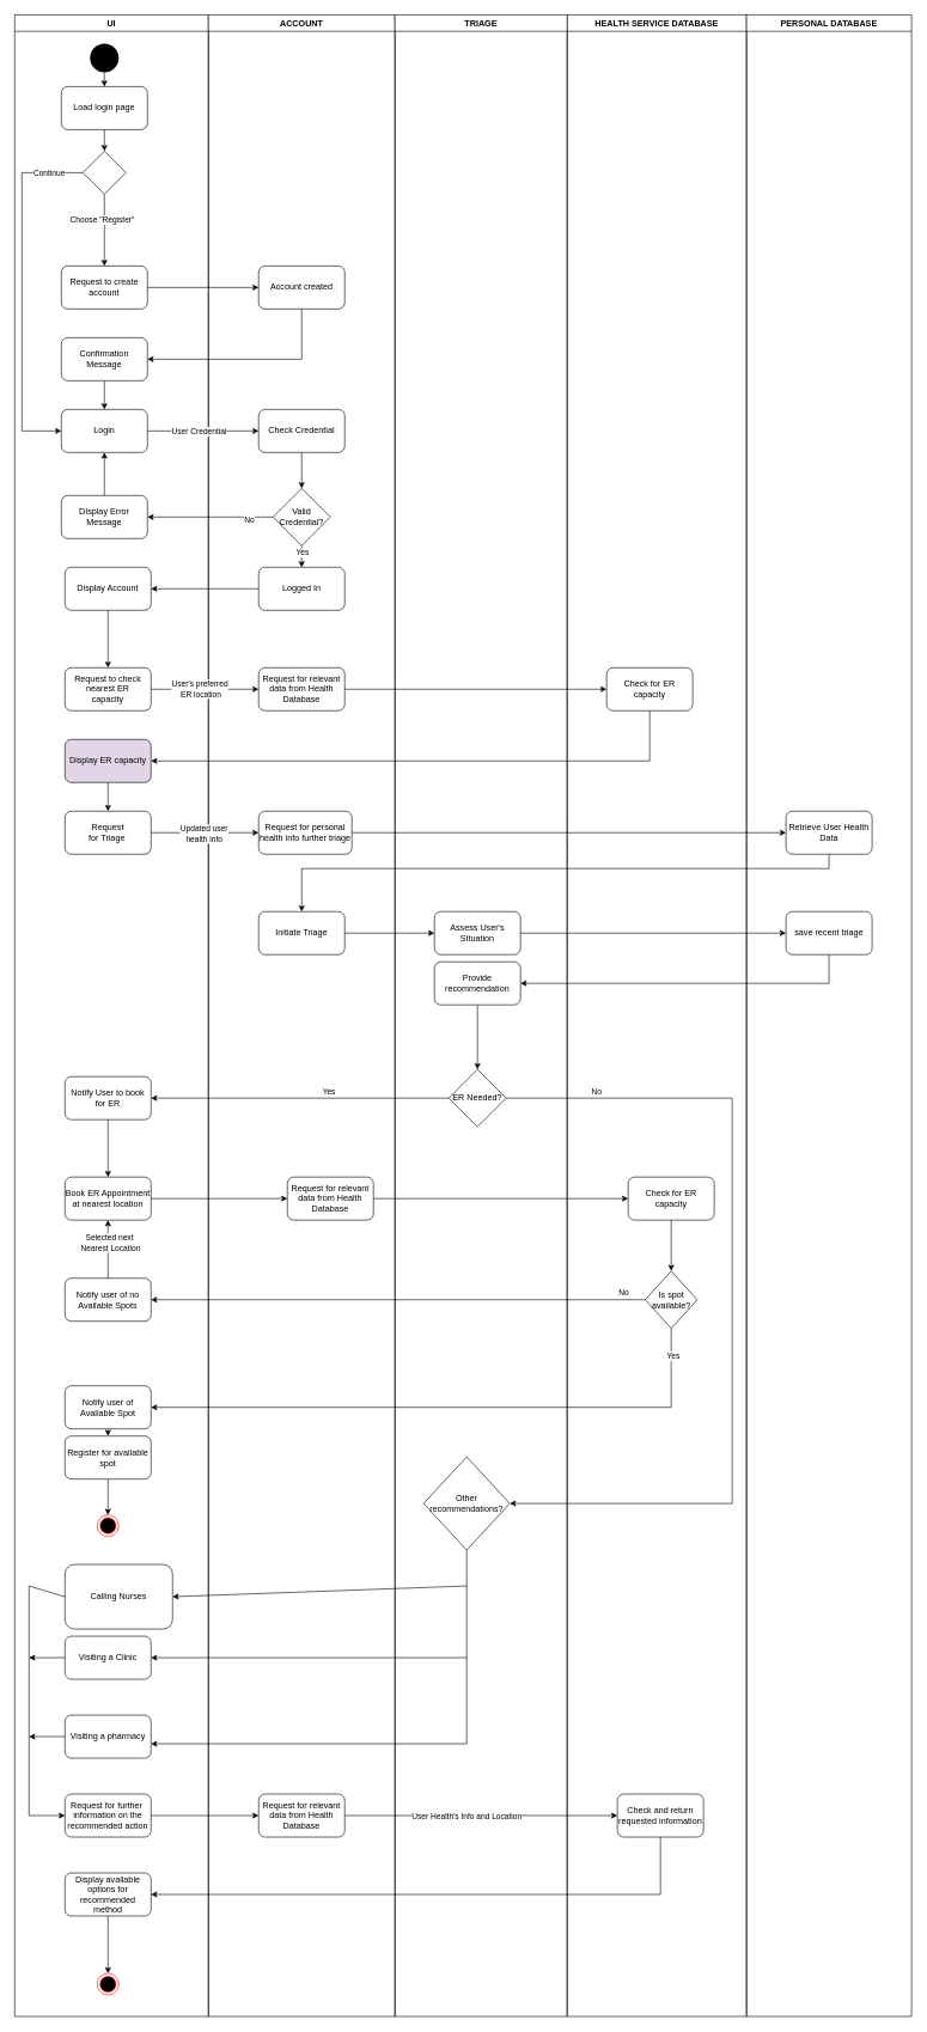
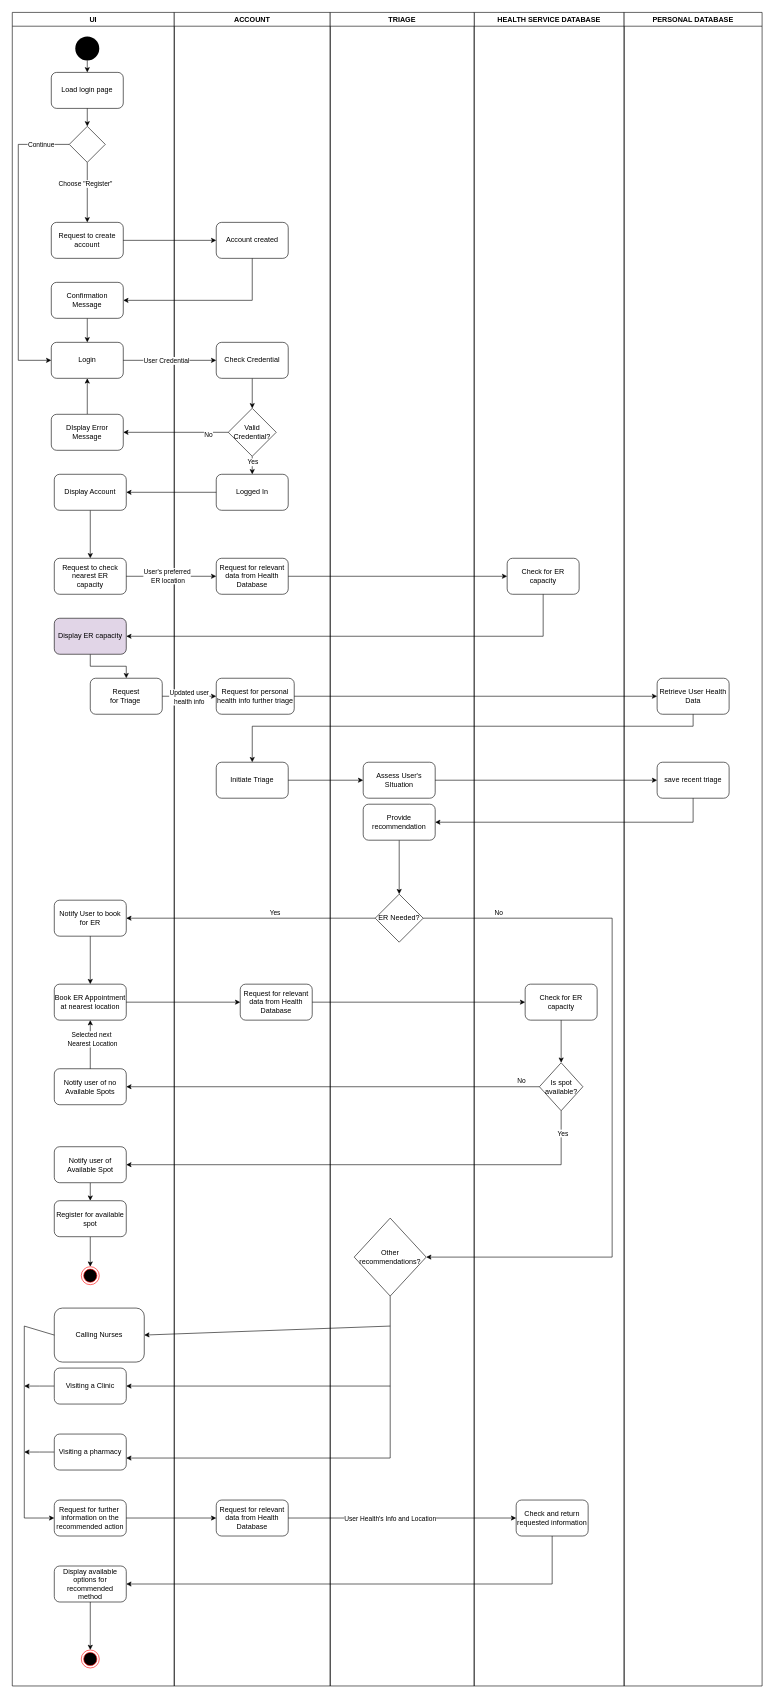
- <mxCell id="15" value="Request&lt;br&gt;for Triage&lt;span style=&quot;white-space: pre;&quot;&gt;&#09;&lt;/span&gt;" style="rounded=1;whiteSpace=wrap;html=1;" parent="2" vertex="1"><mxGeometry x="70" y="1110" width="120" height="60" as="geometry" /></mxCell>
+ <mxCell id="15" value="Request&lt;br&gt;for Triage&lt;span style=&quot;white-space: pre;&quot;&gt;&#09;&lt;/span&gt;" style="rounded=1;whiteSpace=wrap;html=1;" parent="2" vertex="1"><mxGeometry x="130" y="1110" width="120" height="60" as="geometry" /></mxCell>
- <mxCell id="31" value="Notify user of Available Spot" style="rounded=1;whiteSpace=wrap;html=1;" parent="2" vertex="1"><mxGeometry x="70" y="1911" width="120" height="60" as="geometry" /></mxCell>
+ <mxCell id="31" value="Notify user of Available Spot" style="rounded=1;whiteSpace=wrap;html=1;" parent="2" vertex="1"><mxGeometry x="70" y="1891" width="120" height="60" as="geometry" /></mxCell>
